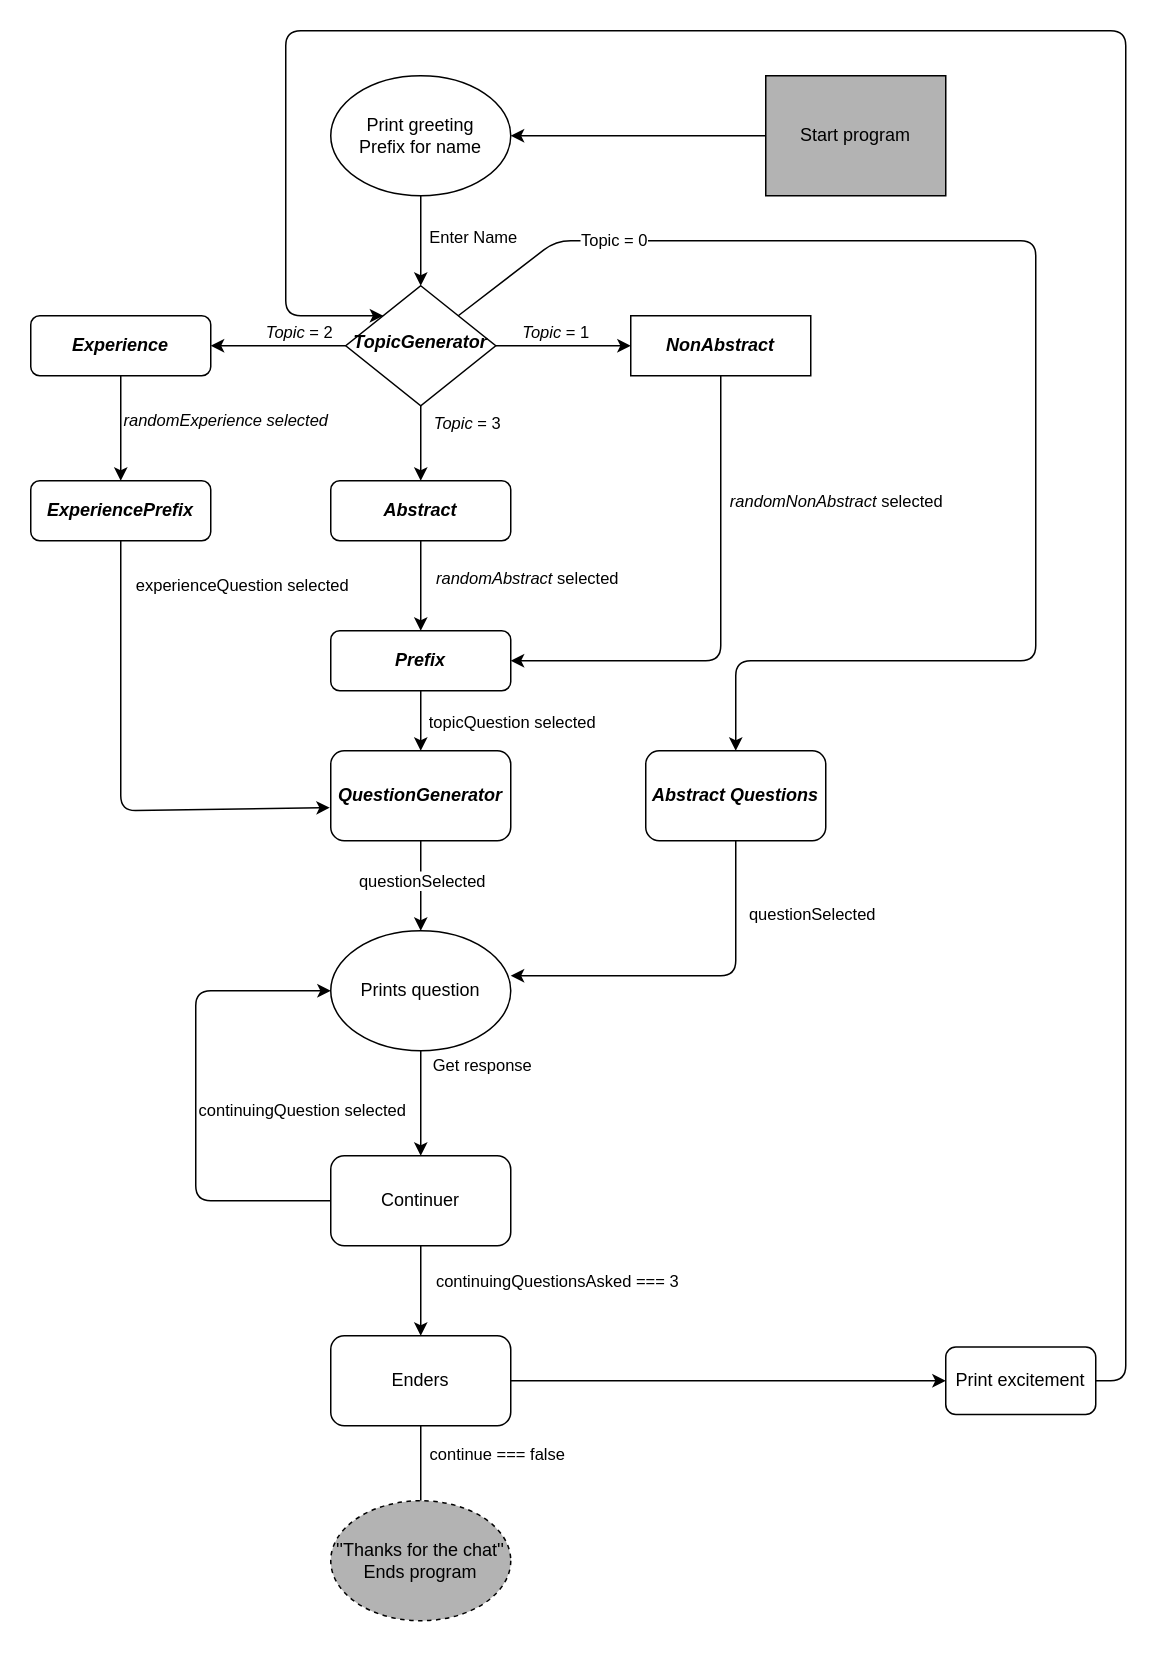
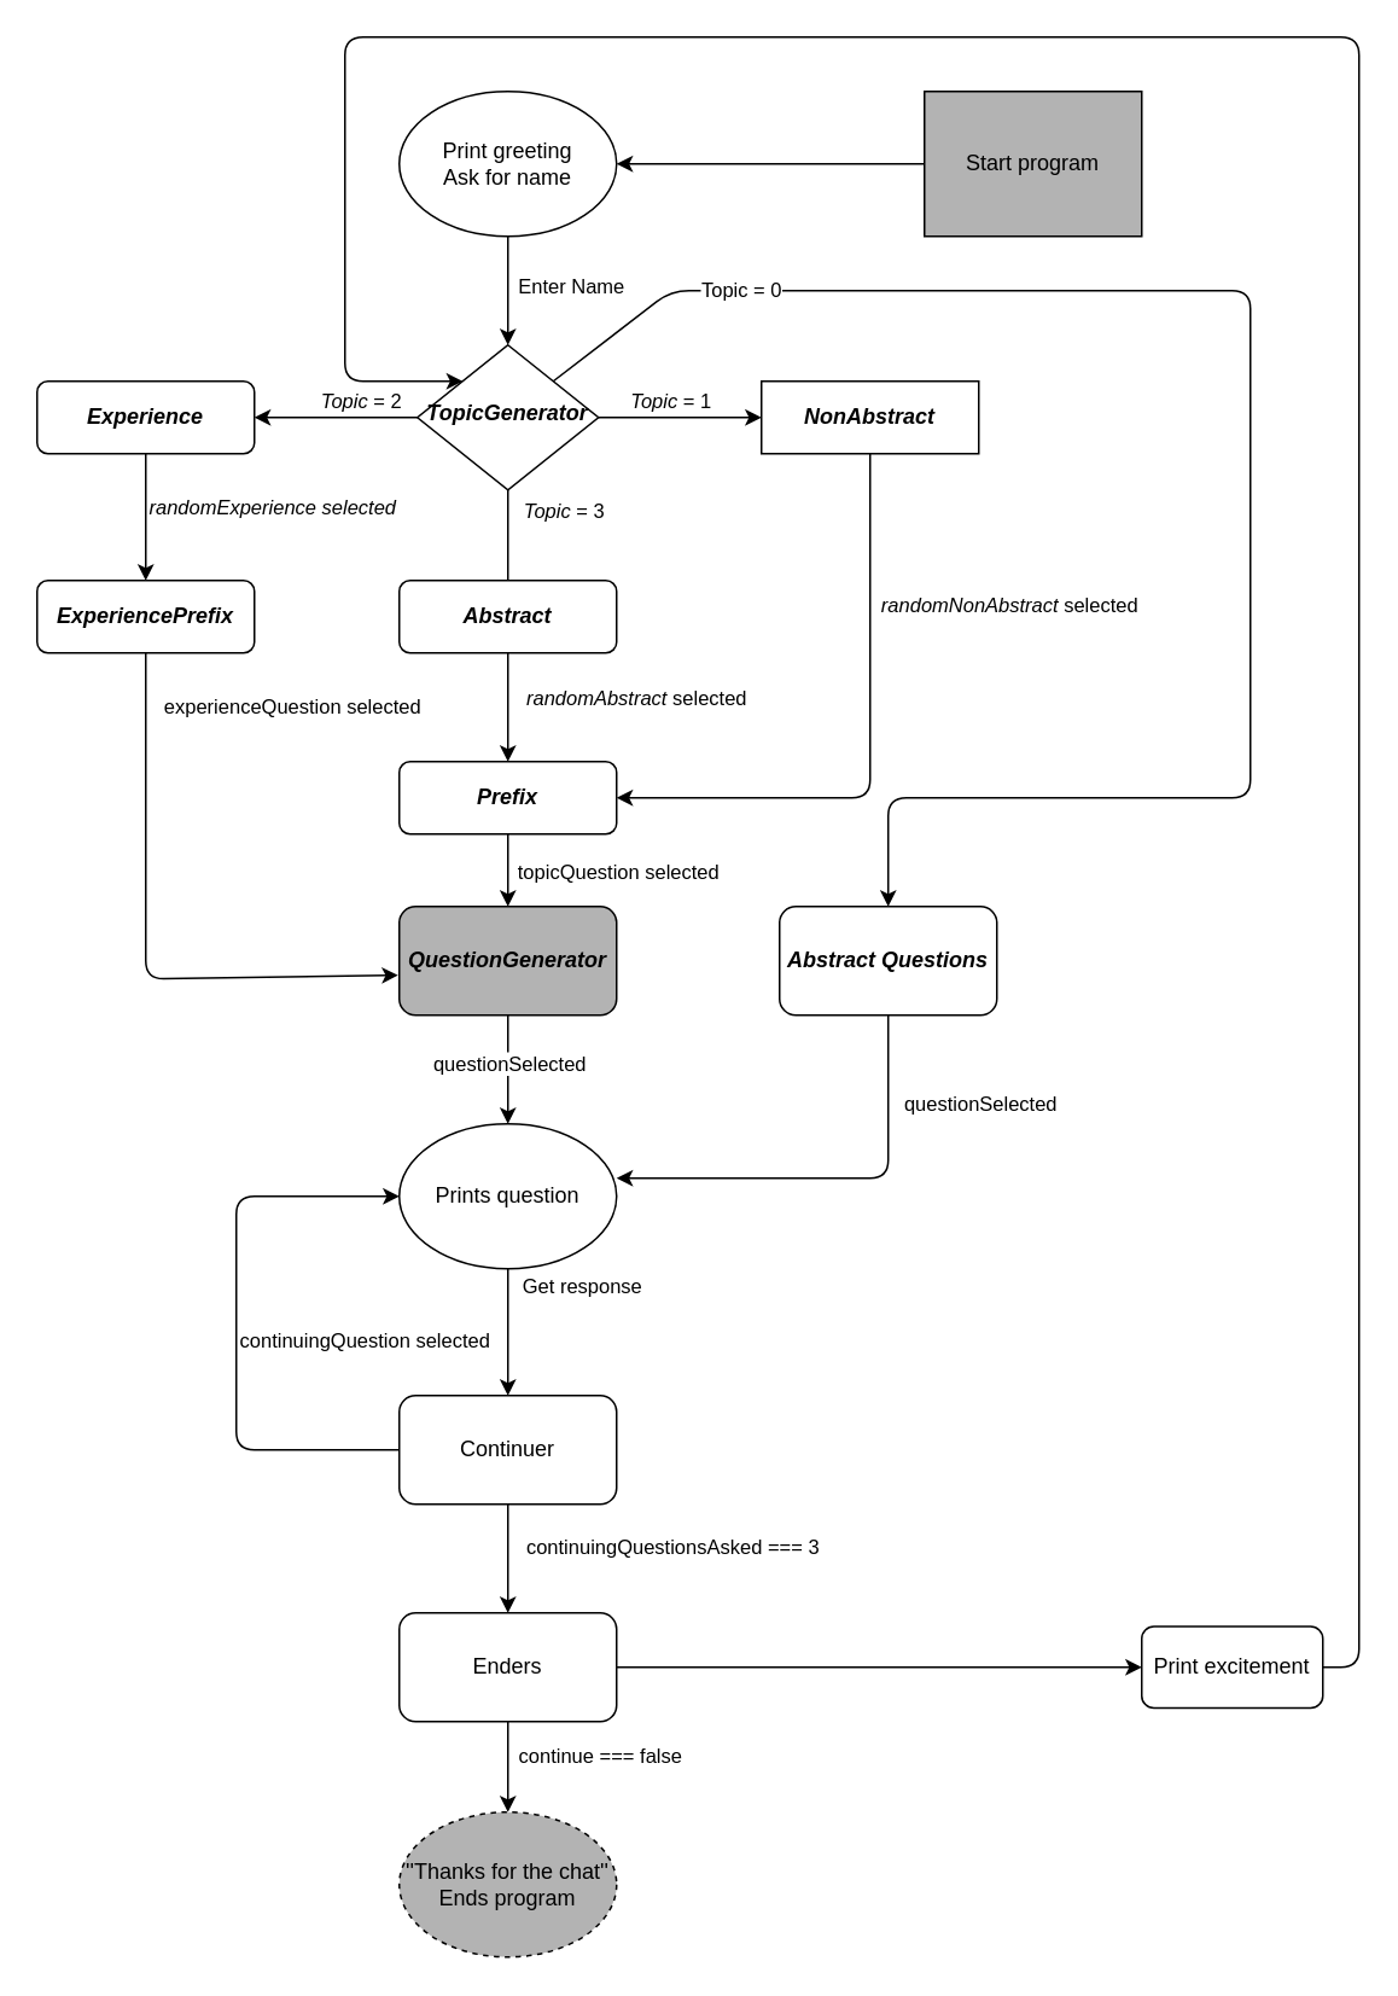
- <mxCell id="35" value="Print greeting&lt;br&gt;Prefix for name" style="ellipse;whiteSpace=wrap;html=1;" vertex="1" parent="1"><mxGeometry x="220" y="50" width="120" height="80" as="geometry" /></mxCell>
+ <mxCell id="35" value="Print greeting&lt;br&gt;Ask for name" style="ellipse;whiteSpace=wrap;html=1;" vertex="1" parent="1"><mxGeometry x="220" y="50" width="120" height="80" as="geometry" /></mxCell>
- <mxCell id="14" value="" style="endArrow=classic;html=1;exitX=0.5;exitY=1;exitDx=0;exitDy=0;entryX=0.5;entryY=0;entryDx=0;entryDy=0;" edge="1" parent="1" source="2" target="7"><mxGeometry width="50" height="50" relative="1" as="geometry"><mxPoint x="260" y="320" as="sourcePoint" /><mxPoint x="310" y="270" as="targetPoint" /></mxGeometry></mxCell>
+ <mxCell id="14" value="" style="endArrow=none;html=1;exitX=0.5;exitY=1;exitDx=0;exitDy=0;entryX=0.5;entryY=0;entryDx=0;entryDy=0;" edge="1" parent="1" source="2" target="7"><mxGeometry width="50" height="50" relative="1" as="geometry"><mxPoint x="260" y="320" as="sourcePoint" /><mxPoint x="310" y="270" as="targetPoint" /></mxGeometry></mxCell>
- <mxCell id="22" value="&lt;b&gt;&lt;i&gt;QuestionGenerator&lt;/i&gt;&lt;/b&gt;" style="rounded=1;whiteSpace=wrap;html=1;" vertex="1" parent="1"><mxGeometry x="220" y="500" width="120" height="60" as="geometry" /></mxCell>
+ <mxCell id="22" value="&lt;b&gt;&lt;i&gt;QuestionGenerator&lt;/i&gt;&lt;/b&gt;" style="rounded=1;whiteSpace=wrap;html=1;fillColor=#b3b3b3;" vertex="1" parent="1"><mxGeometry x="220" y="500" width="120" height="60" as="geometry" /></mxCell>
- <mxCell id="44" value="" style="endArrow=none;html=1;exitX=0.5;exitY=1;exitDx=0;exitDy=0;entryX=0.5;entryY=0;entryDx=0;entryDy=0;" edge="1" parent="1" source="43" target="46"><mxGeometry width="50" height="50" relative="1" as="geometry"><mxPoint x="260" y="1000" as="sourcePoint" /><mxPoint x="280" y="990" as="targetPoint" /></mxGeometry></mxCell>
+ <mxCell id="44" value="" style="endArrow=classic;html=1;exitX=0.5;exitY=1;exitDx=0;exitDy=0;entryX=0.5;entryY=0;entryDx=0;entryDy=0;" edge="1" parent="1" source="43" target="46"><mxGeometry width="50" height="50" relative="1" as="geometry"><mxPoint x="260" y="1000" as="sourcePoint" /><mxPoint x="280" y="990" as="targetPoint" /></mxGeometry></mxCell>
